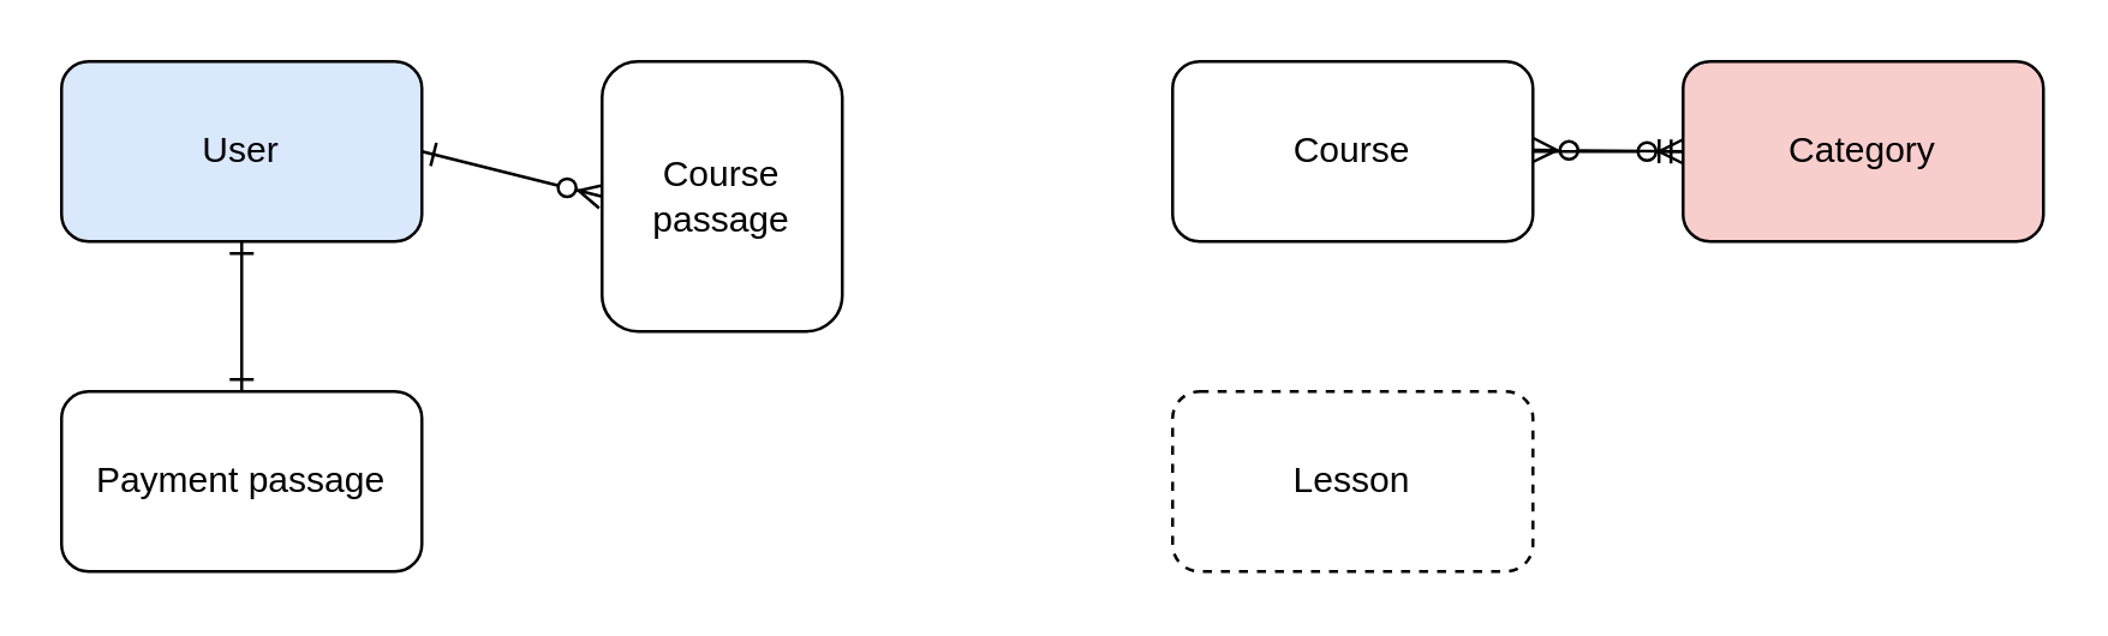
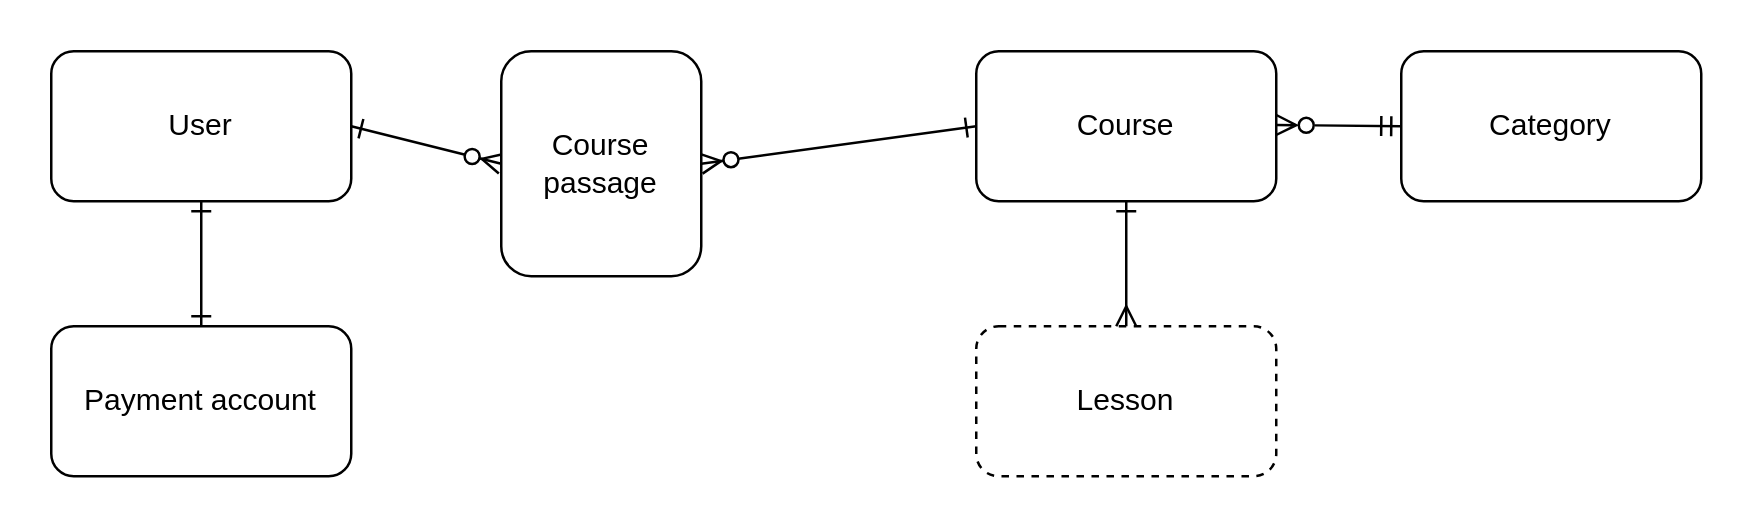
- <mxCell id="3" value="User" style="rounded=1;whiteSpace=wrap;html=1;fillColor=#dae8fc;" vertex="1" parent="1"><mxGeometry x="20" y="20" width="120" height="60" as="geometry" /></mxCell>
+ <mxCell id="3" value="User" style="rounded=1;whiteSpace=wrap;html=1;" vertex="1" parent="1"><mxGeometry x="20" y="20" width="120" height="60" as="geometry" /></mxCell>
- <mxCell id="2" value="" style="endArrow=ERzeroToMany;startArrow=ERone;endFill=1;startFill=0;exitX=0;exitY=0.5;exitDx=0;exitDy=0;" parent="1" source="8" target="9" edge="1"><mxGeometry width="100" height="100" relative="1" as="geometry"><mxPoint x="520" y="55" as="sourcePoint" /><mxPoint x="430" y="145" as="targetPoint" /></mxGeometry></mxCell>
+ <mxCell id="2" value="" style="endArrow=ERzeroToMany;startArrow=ERone;endFill=1;startFill=0;exitX=0;exitY=0.5;exitDx=0;exitDy=0;entryX=1;entryY=0.5;entryDx=0;entryDy=0;" parent="1" source="8" target="7" edge="1"><mxGeometry width="100" height="100" relative="1" as="geometry"><mxPoint x="520" y="55" as="sourcePoint" /><mxPoint x="430" y="145" as="targetPoint" /></mxGeometry></mxCell>
- <mxCell id="9" value="Category" style="rounded=1;whiteSpace=wrap;html=1;fillColor=#f8cecc;" vertex="1" parent="1"><mxGeometry x="560" y="20" width="120" height="60" as="geometry" /></mxCell>
+ <mxCell id="9" value="Category" style="rounded=1;whiteSpace=wrap;html=1;" vertex="1" parent="1"><mxGeometry x="560" y="20" width="120" height="60" as="geometry" /></mxCell>
+ <mxCell id="12" value="" style="endArrow=ERmany;startArrow=ERone;endFill=0;startFill=0;entryX=0.5;entryY=0;entryDx=0;entryDy=0;exitX=0.5;exitY=1;exitDx=0;exitDy=0;" edge="1" parent="1" source="8" target="11"><mxGeometry width="100" height="100" relative="1" as="geometry"><mxPoint x="430" y="110" as="sourcePoint" /><mxPoint x="490" y="110" as="targetPoint" /></mxGeometry></mxCell>
- <mxCell id="5" value="Payment passage" style="rounded=1;whiteSpace=wrap;html=1;" vertex="1" parent="1"><mxGeometry x="20" y="130" width="120" height="60" as="geometry" /></mxCell>
+ <mxCell id="5" value="Payment account" style="rounded=1;whiteSpace=wrap;html=1;" vertex="1" parent="1"><mxGeometry x="20" y="130" width="120" height="60" as="geometry" /></mxCell>
